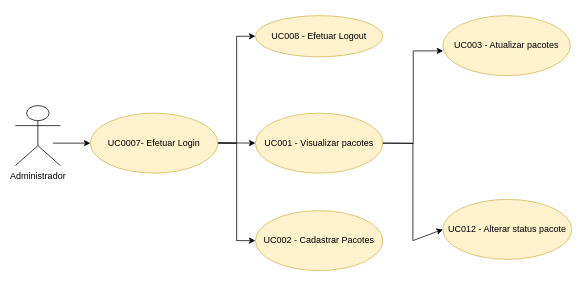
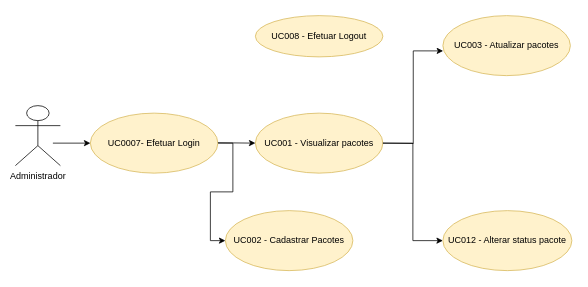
- <mxCell id="3" style="edgeStyle=orthogonalEdgeStyle;rounded=0;orthogonalLoop=1;jettySize=auto;html=1;exitX=1;exitY=0.5;exitDx=0;exitDy=0;entryX=0;entryY=0.5;entryDx=0;entryDy=0;" edge="1" parent="1" source="5" target="16"><mxGeometry relative="1" as="geometry" /></mxCell>
- <mxCell id="11" value="UC012 - Alterar status pacote" style="ellipse;whiteSpace=wrap;html=1;fillColor=#fff2cc;strokeColor=#d6b656;" vertex="1" parent="1"><mxGeometry x="590" y="265" width="172" height="80" as="geometry" /></mxCell>
+ <mxCell id="11" value="UC012 - Alterar status pacote" style="ellipse;whiteSpace=wrap;html=1;fillColor=#fff2cc;strokeColor=#d6b656;" vertex="1" parent="1"><mxGeometry x="590" y="280" width="172" height="80" as="geometry" /></mxCell>
- <mxCell id="15" value="UC002 - Cadastrar Pacotes" style="ellipse;whiteSpace=wrap;html=1;fillColor=#fff2cc;strokeColor=#d6b656;" vertex="1" parent="1"><mxGeometry x="340" y="280" width="170" height="80" as="geometry" /></mxCell>
+ <mxCell id="15" value="UC002 - Cadastrar Pacotes" style="ellipse;whiteSpace=wrap;html=1;fillColor=#fff2cc;strokeColor=#d6b656;" vertex="1" parent="1"><mxGeometry x="300" y="280" width="170" height="80" as="geometry" /></mxCell>
